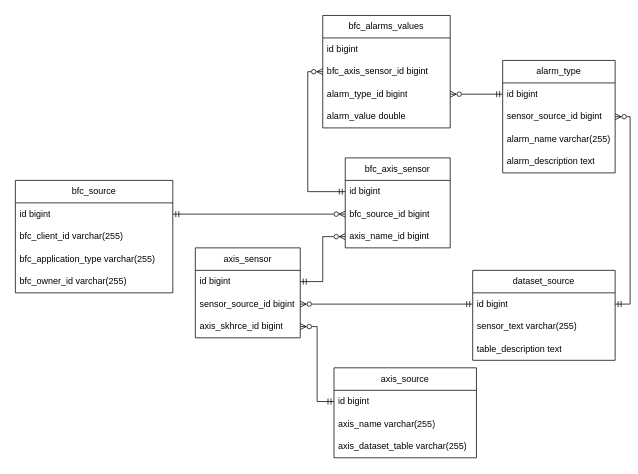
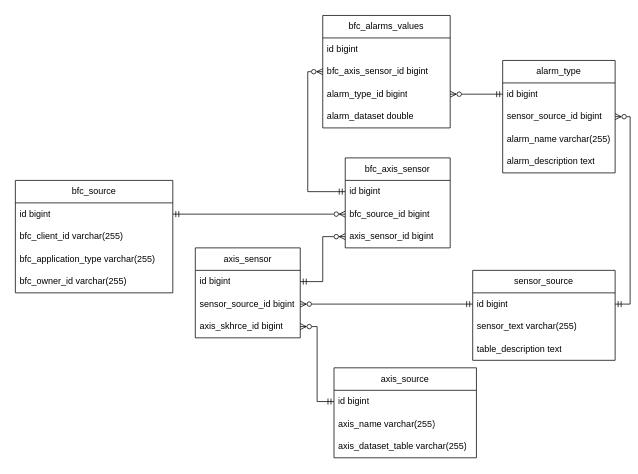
- <mxCell id="31" value="alarm_value double" style="text;strokeColor=none;fillColor=none;align=left;verticalAlign=middle;spacingLeft=4;spacingRight=4;overflow=hidden;points=[[0,0.5],[1,0.5]];portConstraint=eastwest;rotatable=0;whiteSpace=wrap;html=1;" parent="27" vertex="1"><mxGeometry y="120" width="170" height="30" as="geometry" /></mxCell>
+ <mxCell id="31" value="alarm_dataset double" style="text;strokeColor=none;fillColor=none;align=left;verticalAlign=middle;spacingLeft=4;spacingRight=4;overflow=hidden;points=[[0,0.5],[1,0.5]];portConstraint=eastwest;rotatable=0;whiteSpace=wrap;html=1;" parent="27" vertex="1"><mxGeometry y="120" width="170" height="30" as="geometry" /></mxCell>
- <mxCell id="26" value="axis_name_id bigint" style="text;strokeColor=none;fillColor=none;align=left;verticalAlign=middle;spacingLeft=4;spacingRight=4;overflow=hidden;points=[[0,0.5],[1,0.5]];portConstraint=eastwest;rotatable=0;whiteSpace=wrap;html=1;" parent="23" vertex="1"><mxGeometry y="90" width="140" height="30" as="geometry" /></mxCell>
+ <mxCell id="26" value="axis_sensor_id bigint" style="text;strokeColor=none;fillColor=none;align=left;verticalAlign=middle;spacingLeft=4;spacingRight=4;overflow=hidden;points=[[0,0.5],[1,0.5]];portConstraint=eastwest;rotatable=0;whiteSpace=wrap;html=1;" parent="23" vertex="1"><mxGeometry y="90" width="140" height="30" as="geometry" /></mxCell>
- <mxCell id="11" value="dataset_source" style="swimlane;fontStyle=0;childLayout=stackLayout;horizontal=1;startSize=30;horizontalStack=0;resizeParent=1;resizeParentMax=0;resizeLast=0;collapsible=1;marginBottom=0;whiteSpace=wrap;html=1;" parent="1" vertex="1"><mxGeometry x="630" y="360" width="190" height="120" as="geometry" /></mxCell>
+ <mxCell id="11" value="sensor_source" style="swimlane;fontStyle=0;childLayout=stackLayout;horizontal=1;startSize=30;horizontalStack=0;resizeParent=1;resizeParentMax=0;resizeLast=0;collapsible=1;marginBottom=0;whiteSpace=wrap;html=1;" parent="1" vertex="1"><mxGeometry x="630" y="360" width="190" height="120" as="geometry" /></mxCell>
